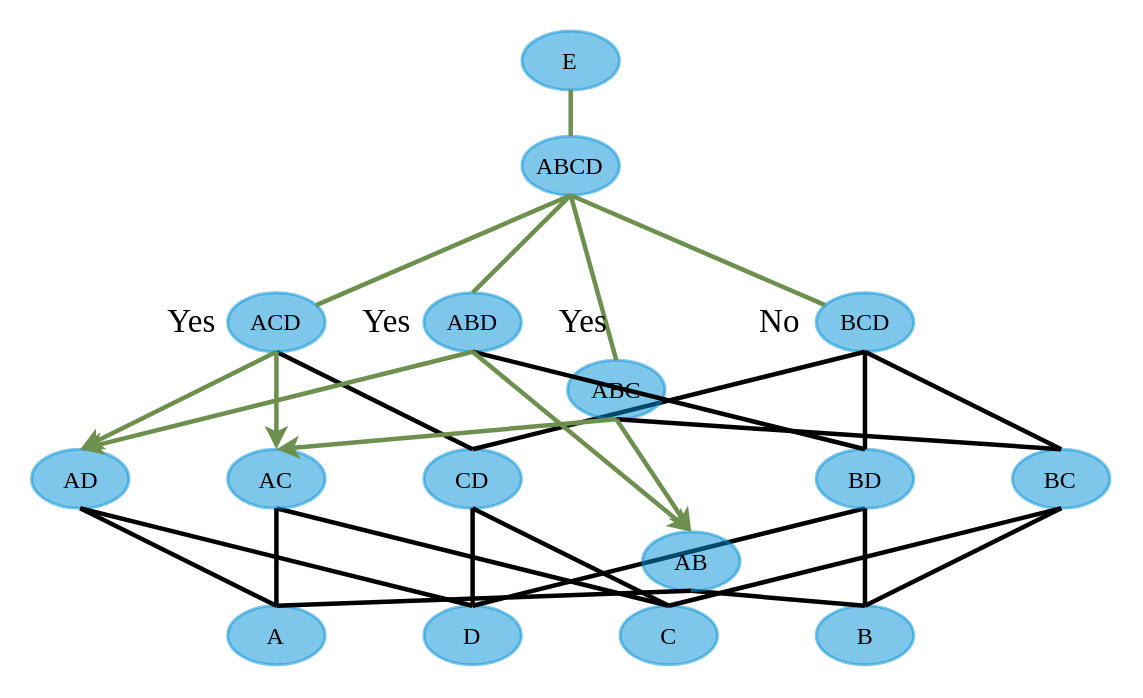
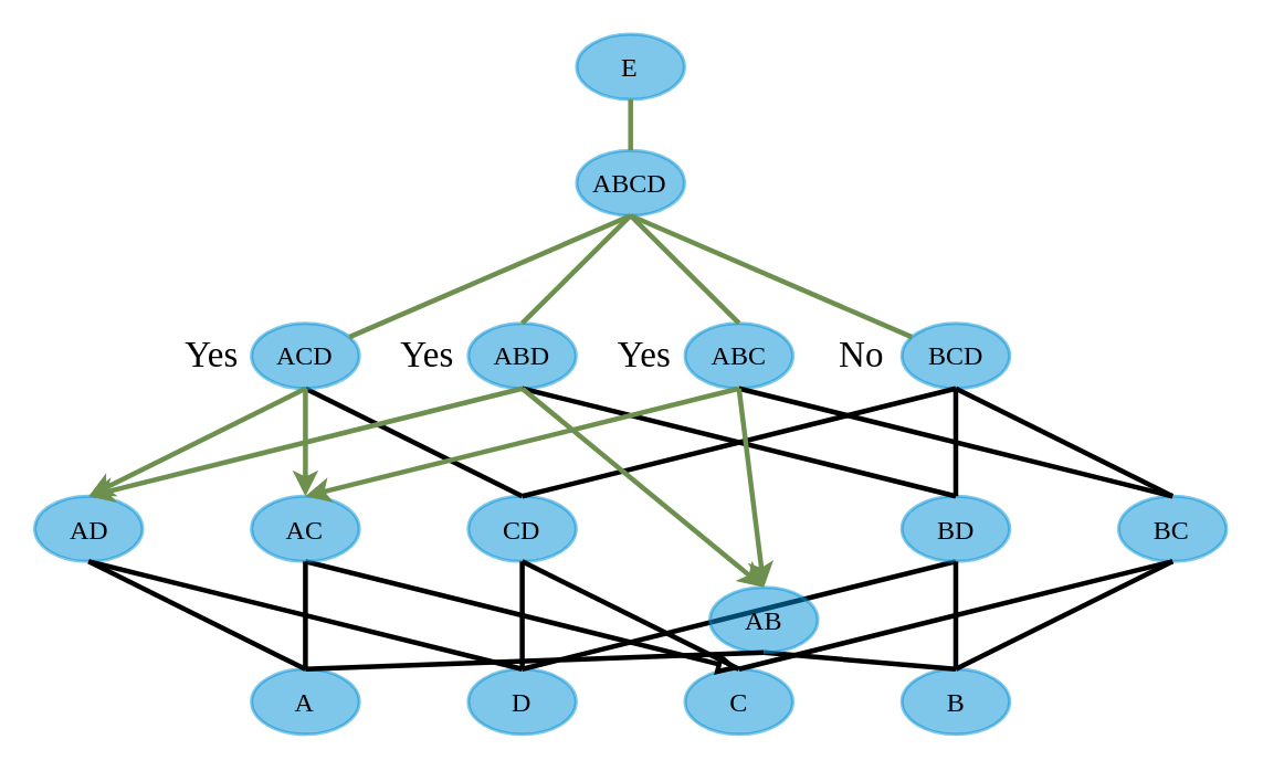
- <mxCell id="11" value="ABC" style="ellipse;whiteSpace=wrap;html=1;rounded=1;shadow=0;glass=0;labelBackgroundColor=none;strokeColor=#008FD5;strokeWidth=2;fillColor=#008FD5;gradientColor=none;fontFamily=Palatino;fontSize=16;fontColor=#000000;align=center;opacity=50;spacing=15;verticalAlign=middle;horizontal=1;aspect=fixed;" vertex="1" parent="1"><mxGeometry x="377.864" y="239.469" width="64.993" height="39.373" as="geometry" /></mxCell>
+ <mxCell id="11" value="ABC" style="ellipse;whiteSpace=wrap;html=1;rounded=1;shadow=0;glass=0;labelBackgroundColor=none;strokeColor=#008FD5;strokeWidth=2;fillColor=#008FD5;gradientColor=none;fontFamily=Palatino;fontSize=16;fontColor=#000000;align=center;opacity=50;spacing=15;verticalAlign=middle;horizontal=1;aspect=fixed;" vertex="1" parent="1"><mxGeometry x="412.864" y="194.469" width="64.993" height="39.373" as="geometry" /></mxCell>
- <mxCell id="35" style="rounded=0;orthogonalLoop=1;jettySize=auto;html=1;exitX=0.5;exitY=1;exitDx=0;exitDy=0;entryX=0.5;entryY=0;entryDx=0;entryDy=0;endArrow=none;endFill=0;strokeColor=#000000;fontFamily=Palatino;fontSize=16;orthogonal=1;strokeWidth=3;" edge="1" parent="1" source="36" target="29"><mxGeometry relative="1" as="geometry" /></mxCell>
+ <mxCell id="35" style="rounded=0;orthogonalLoop=1;jettySize=auto;html=1;exitX=0.5;exitY=1;exitDx=0;exitDy=0;entryX=0.5;entryY=0;entryDx=0;entryDy=0;endArrow=block;endFill=0;strokeColor=#000000;fontFamily=Palatino;fontSize=16;orthogonal=1;strokeWidth=3;" edge="1" parent="1" source="36" target="29"><mxGeometry relative="1" as="geometry" /></mxCell>
